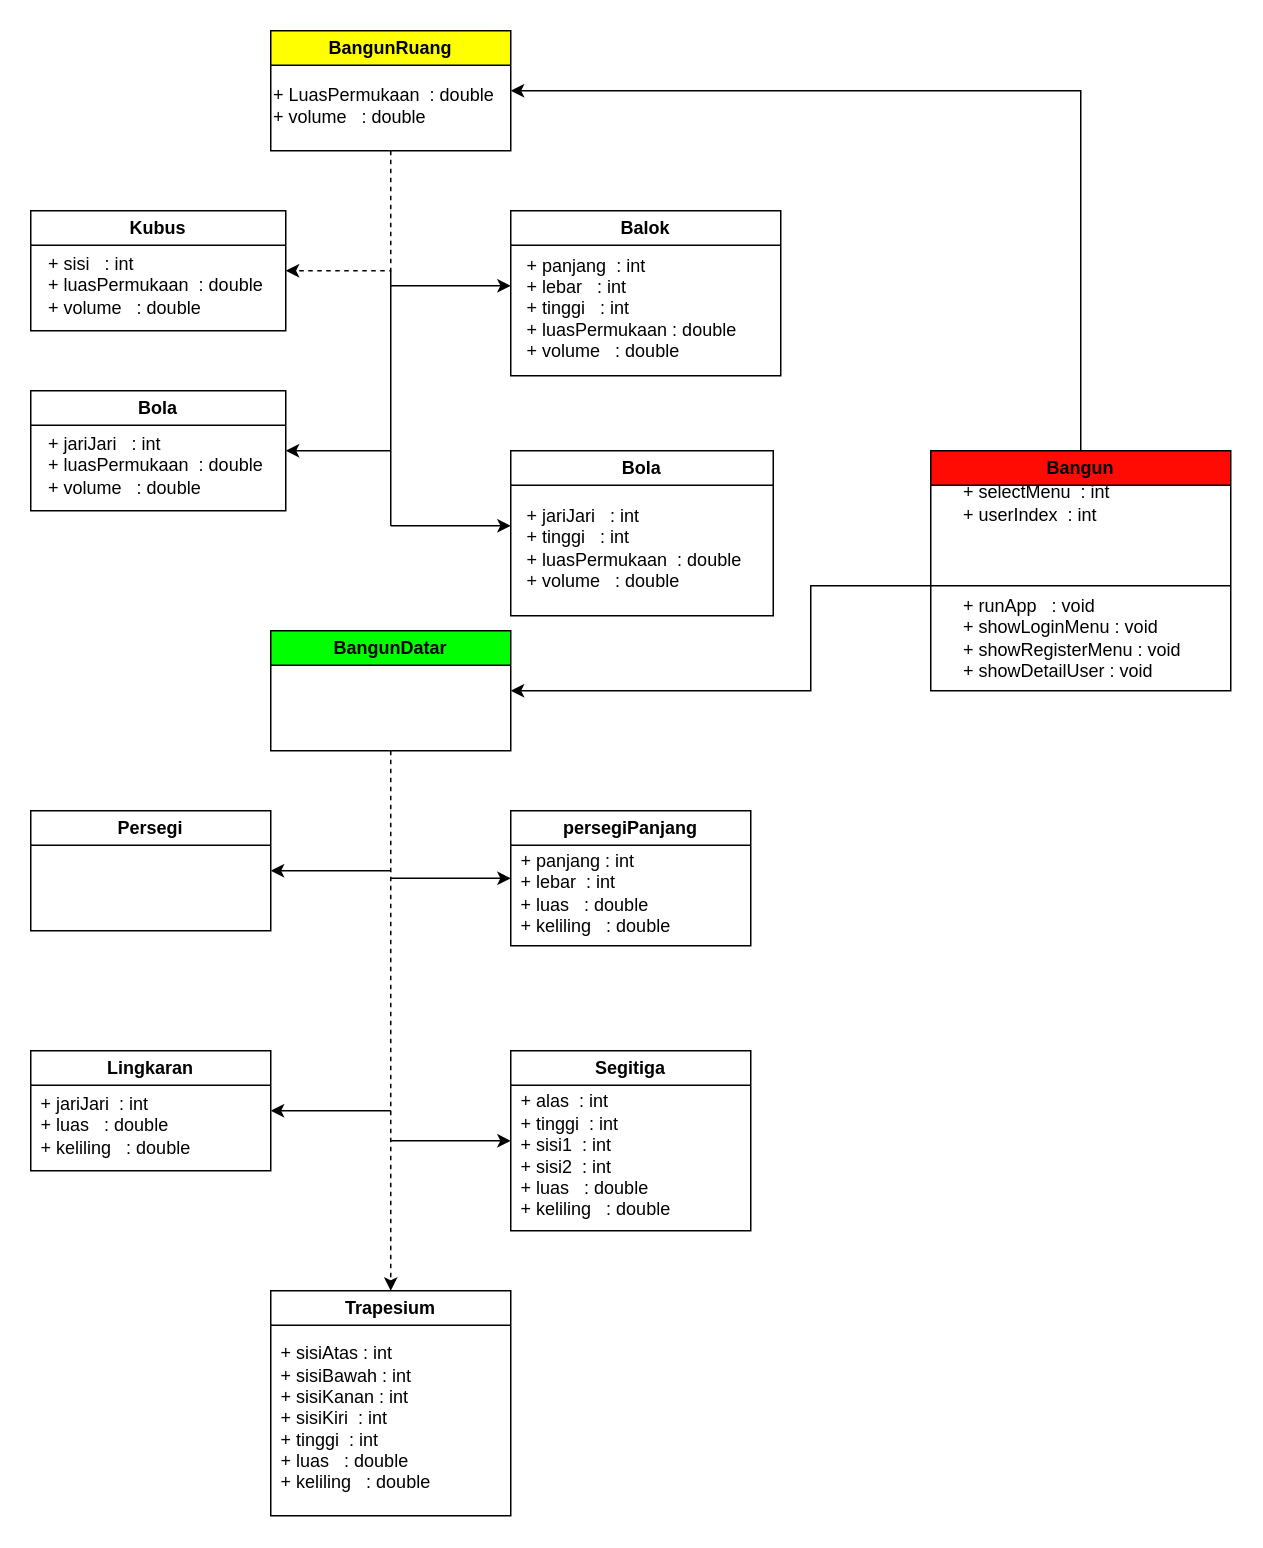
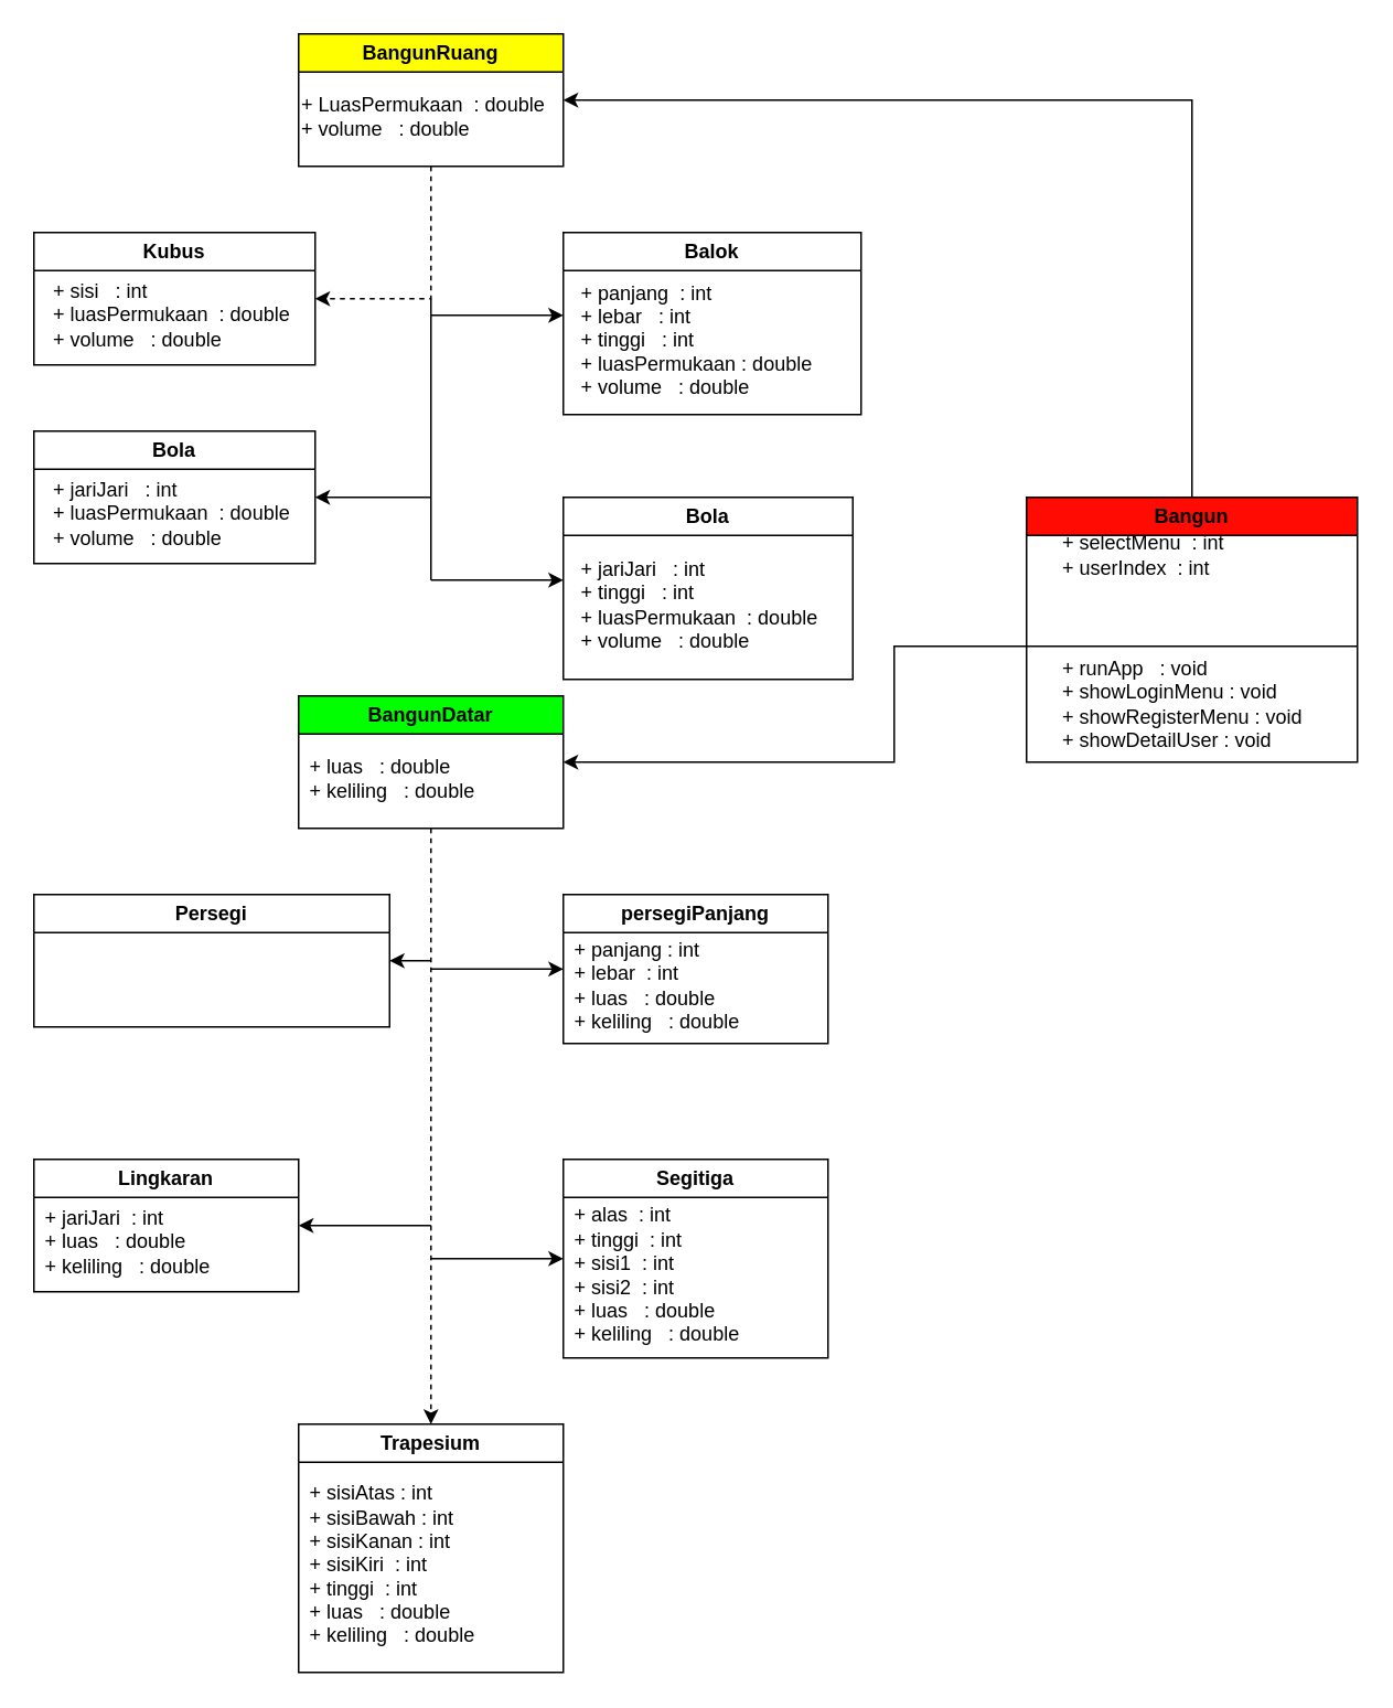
+ <mxCell id="18" value="+ luas&amp;nbsp;&lt;span style=&quot;white-space: pre;&quot;&gt; &lt;span style=&quot;white-space: pre;&quot;&gt; &lt;/span&gt;&lt;/span&gt;: double&lt;br&gt;+ keliling&amp;nbsp;&lt;span style=&quot;white-space: pre;&quot;&gt; &lt;/span&gt;&lt;span style=&quot;white-space: pre;&quot;&gt; &lt;/span&gt;: double" style="text;html=1;align=left;verticalAlign=middle;resizable=0;points=[];autosize=1;strokeColor=none;fillColor=none;" parent="17" vertex="1"><mxGeometry x="5" y="30" width="150" height="40" as="geometry" /></mxCell>
- <mxCell id="19" value="Persegi" style="swimlane;whiteSpace=wrap;html=1;" parent="1" vertex="1"><mxGeometry y="540" width="160" height="80" as="geometry" x="20" /></mxCell>
+ <mxCell id="19" value="Persegi" style="swimlane;whiteSpace=wrap;html=1;" parent="1" vertex="1"><mxGeometry x="20" y="540" width="215" height="80" as="geometry" /></mxCell>
